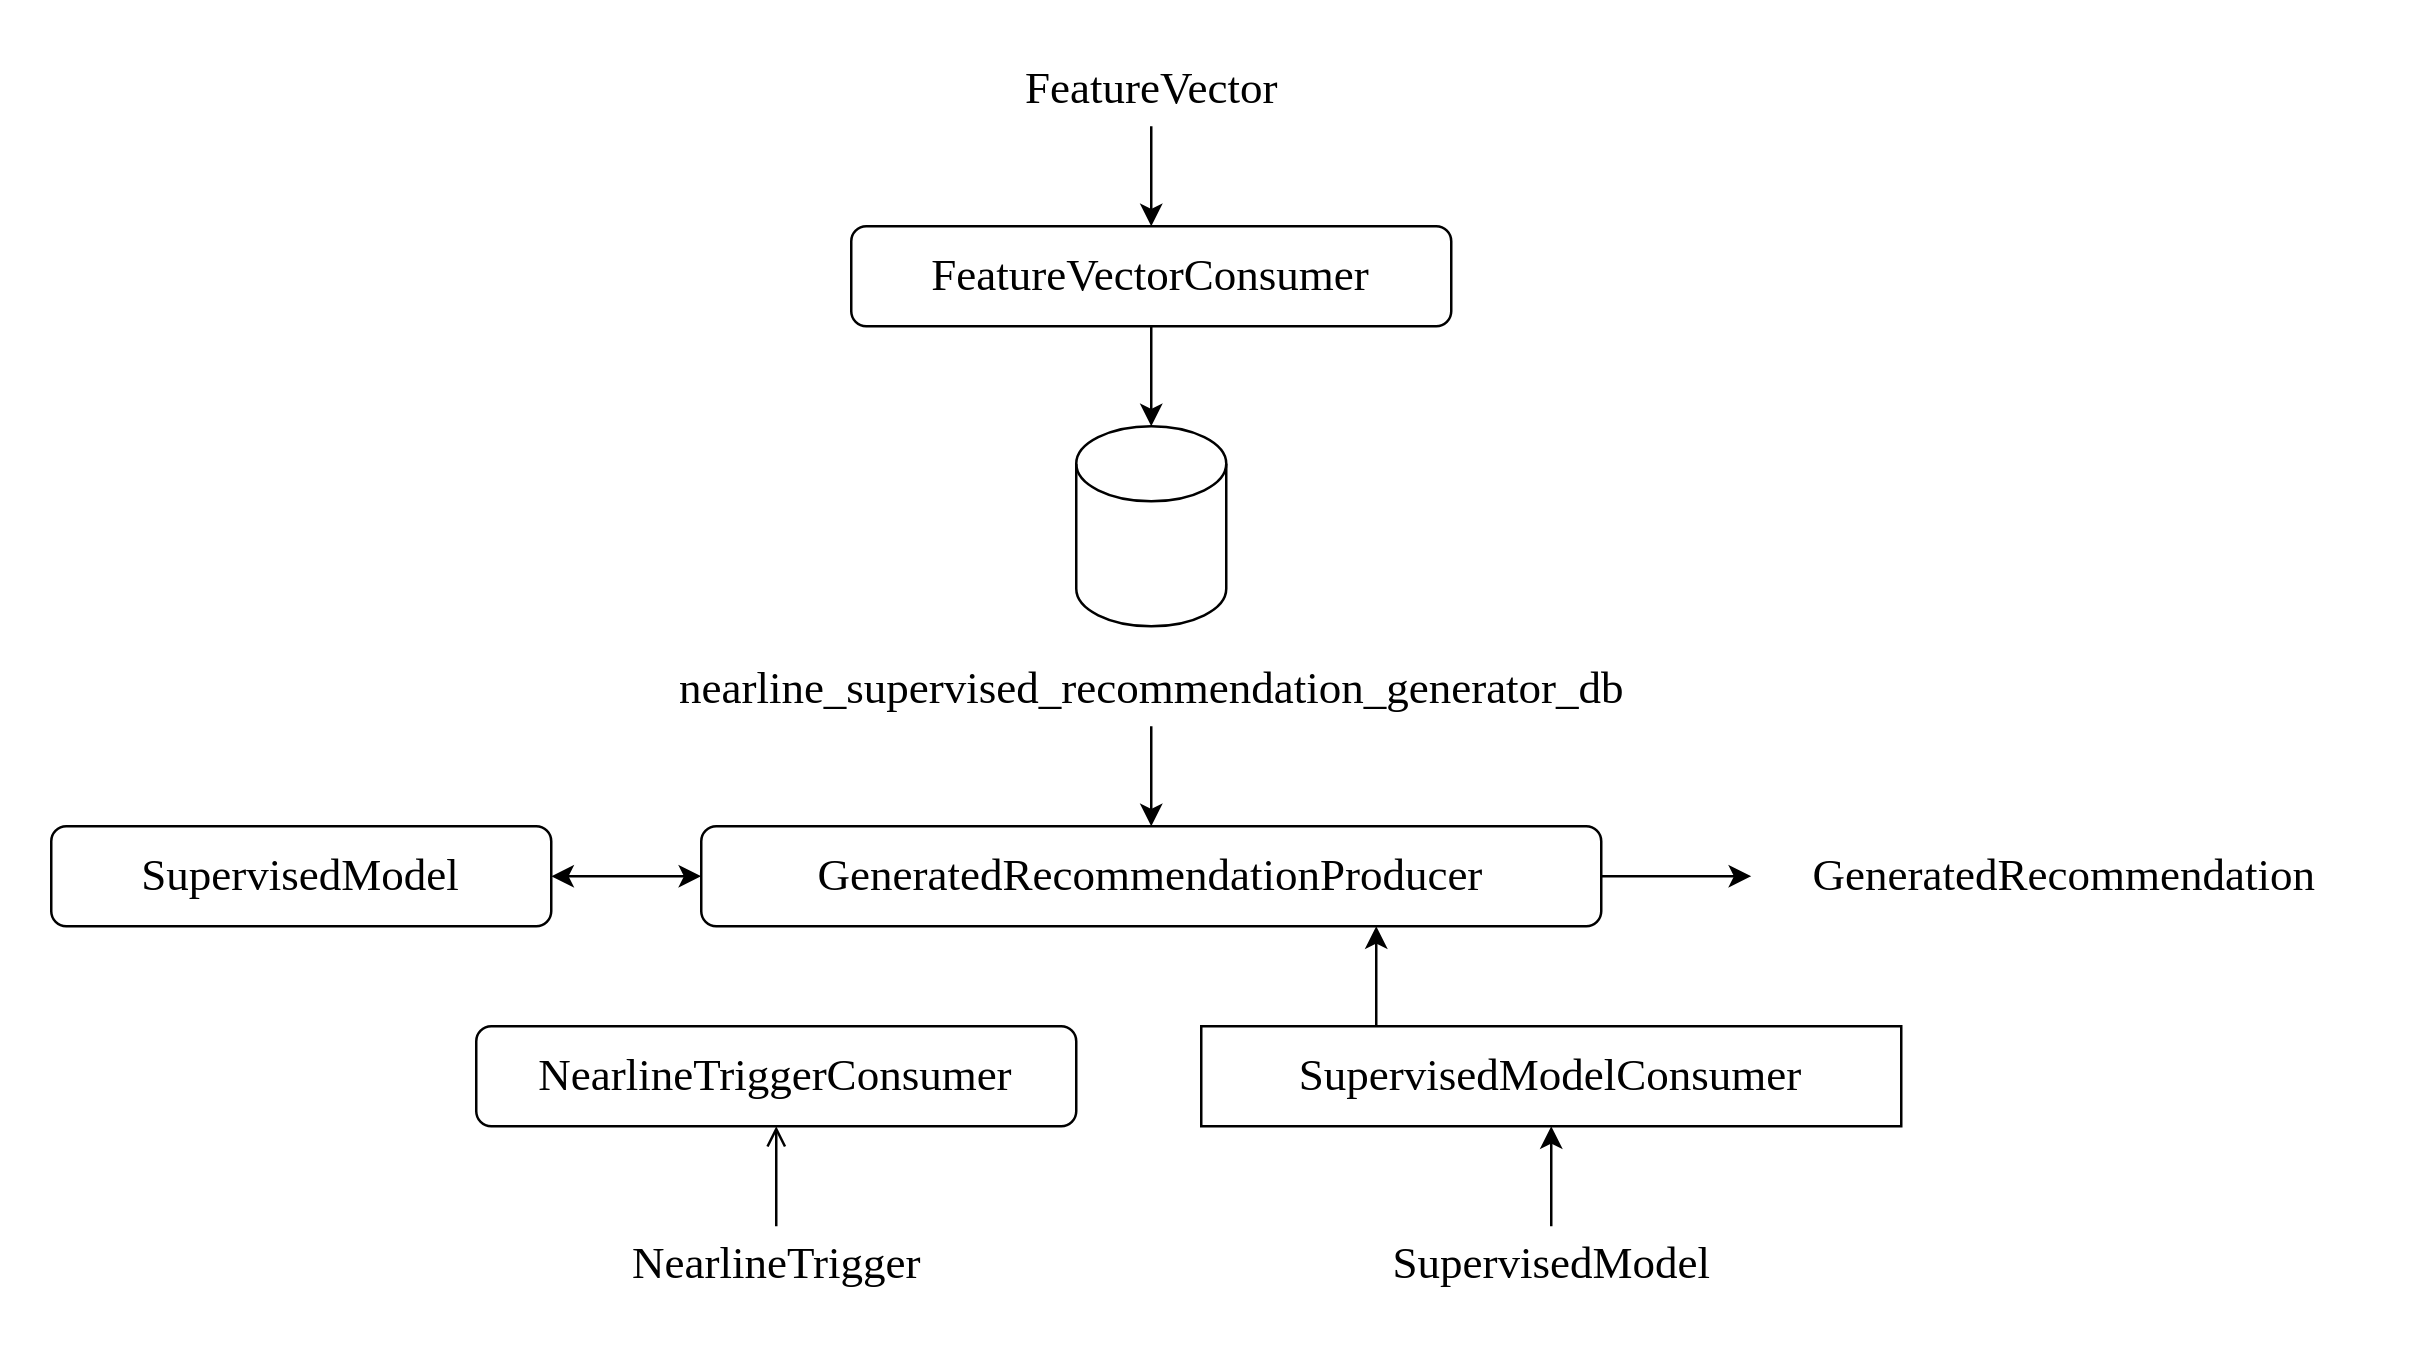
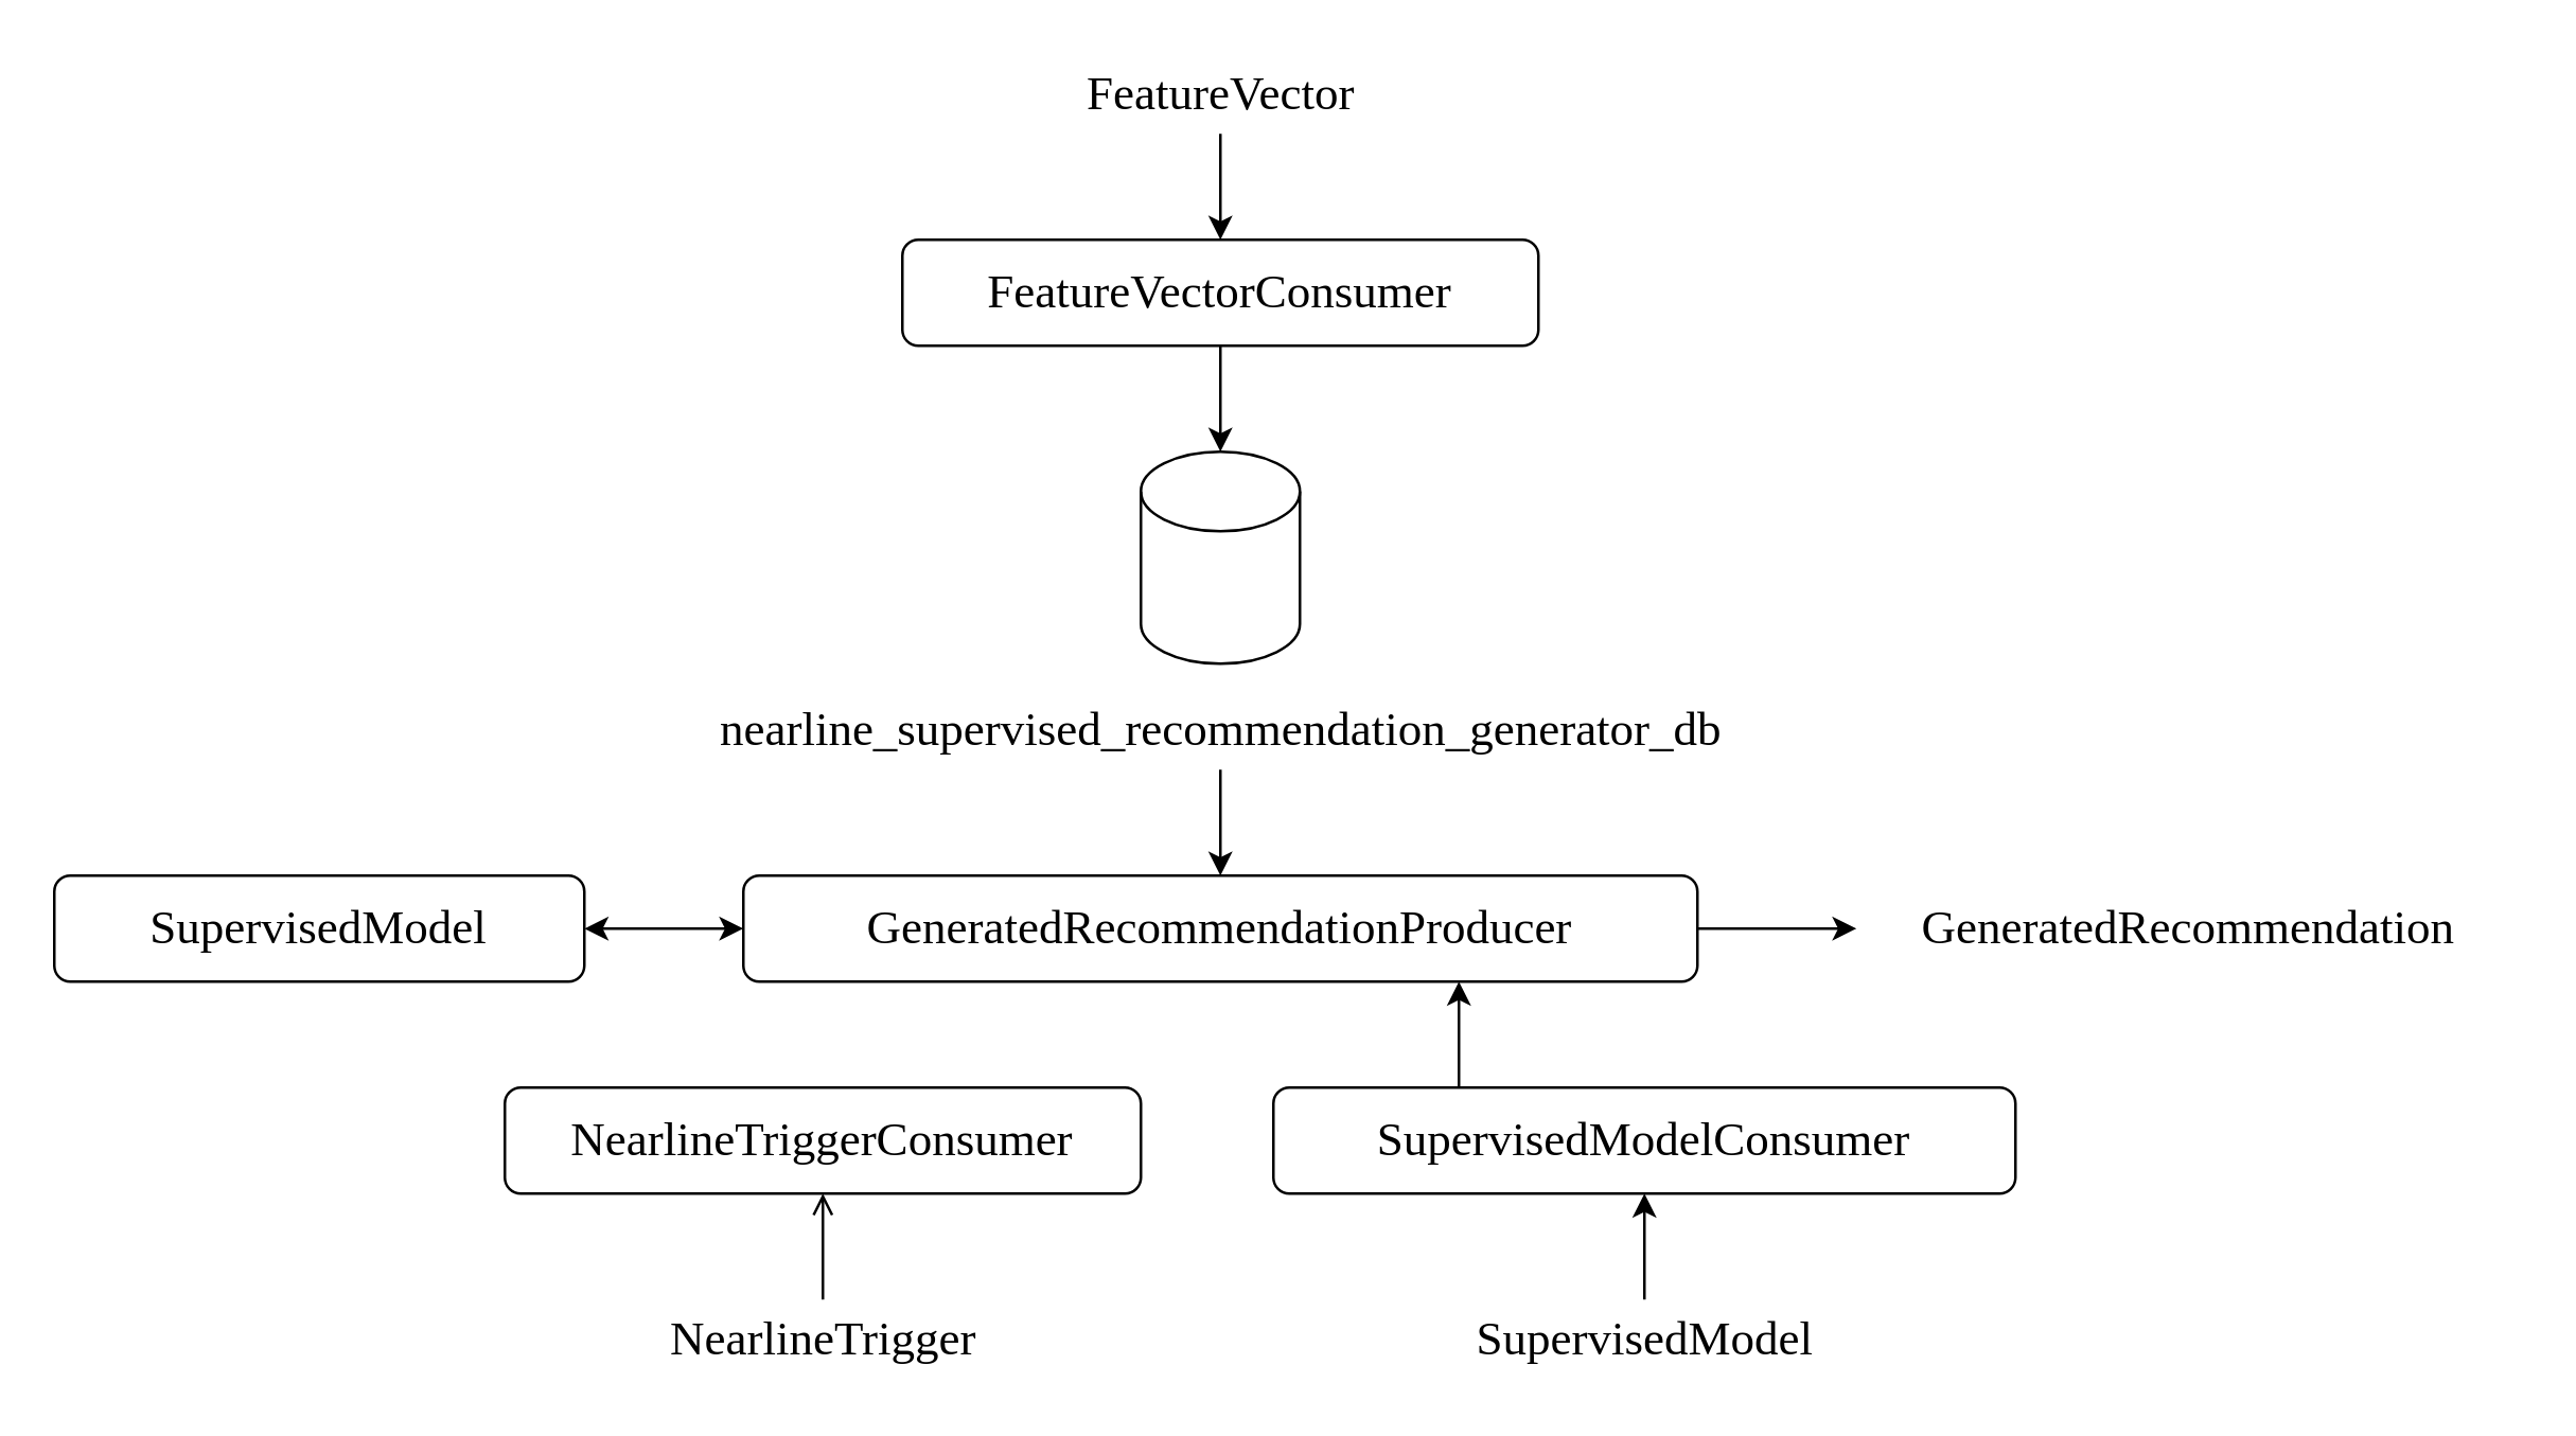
- <mxCell id="11" value="SupervisedModelConsumer" style="whiteSpace=wrap;html=1;fillColor=none;fontFamily=Ubuntu;fontSource=https://fonts.googleapis.com/css?family=Ubuntu;fontSize=18;rounded=0;" vertex="1" parent="1"><mxGeometry x="480" y="410" width="280" height="40" as="geometry" /></mxCell>
+ <mxCell id="11" value="SupervisedModelConsumer" style="rounded=1;whiteSpace=wrap;html=1;fillColor=none;fontFamily=Ubuntu;fontSource=https://fonts.googleapis.com/css?family=Ubuntu;fontSize=18;" vertex="1" parent="1"><mxGeometry x="480" y="410" width="280" height="40" as="geometry" /></mxCell>
